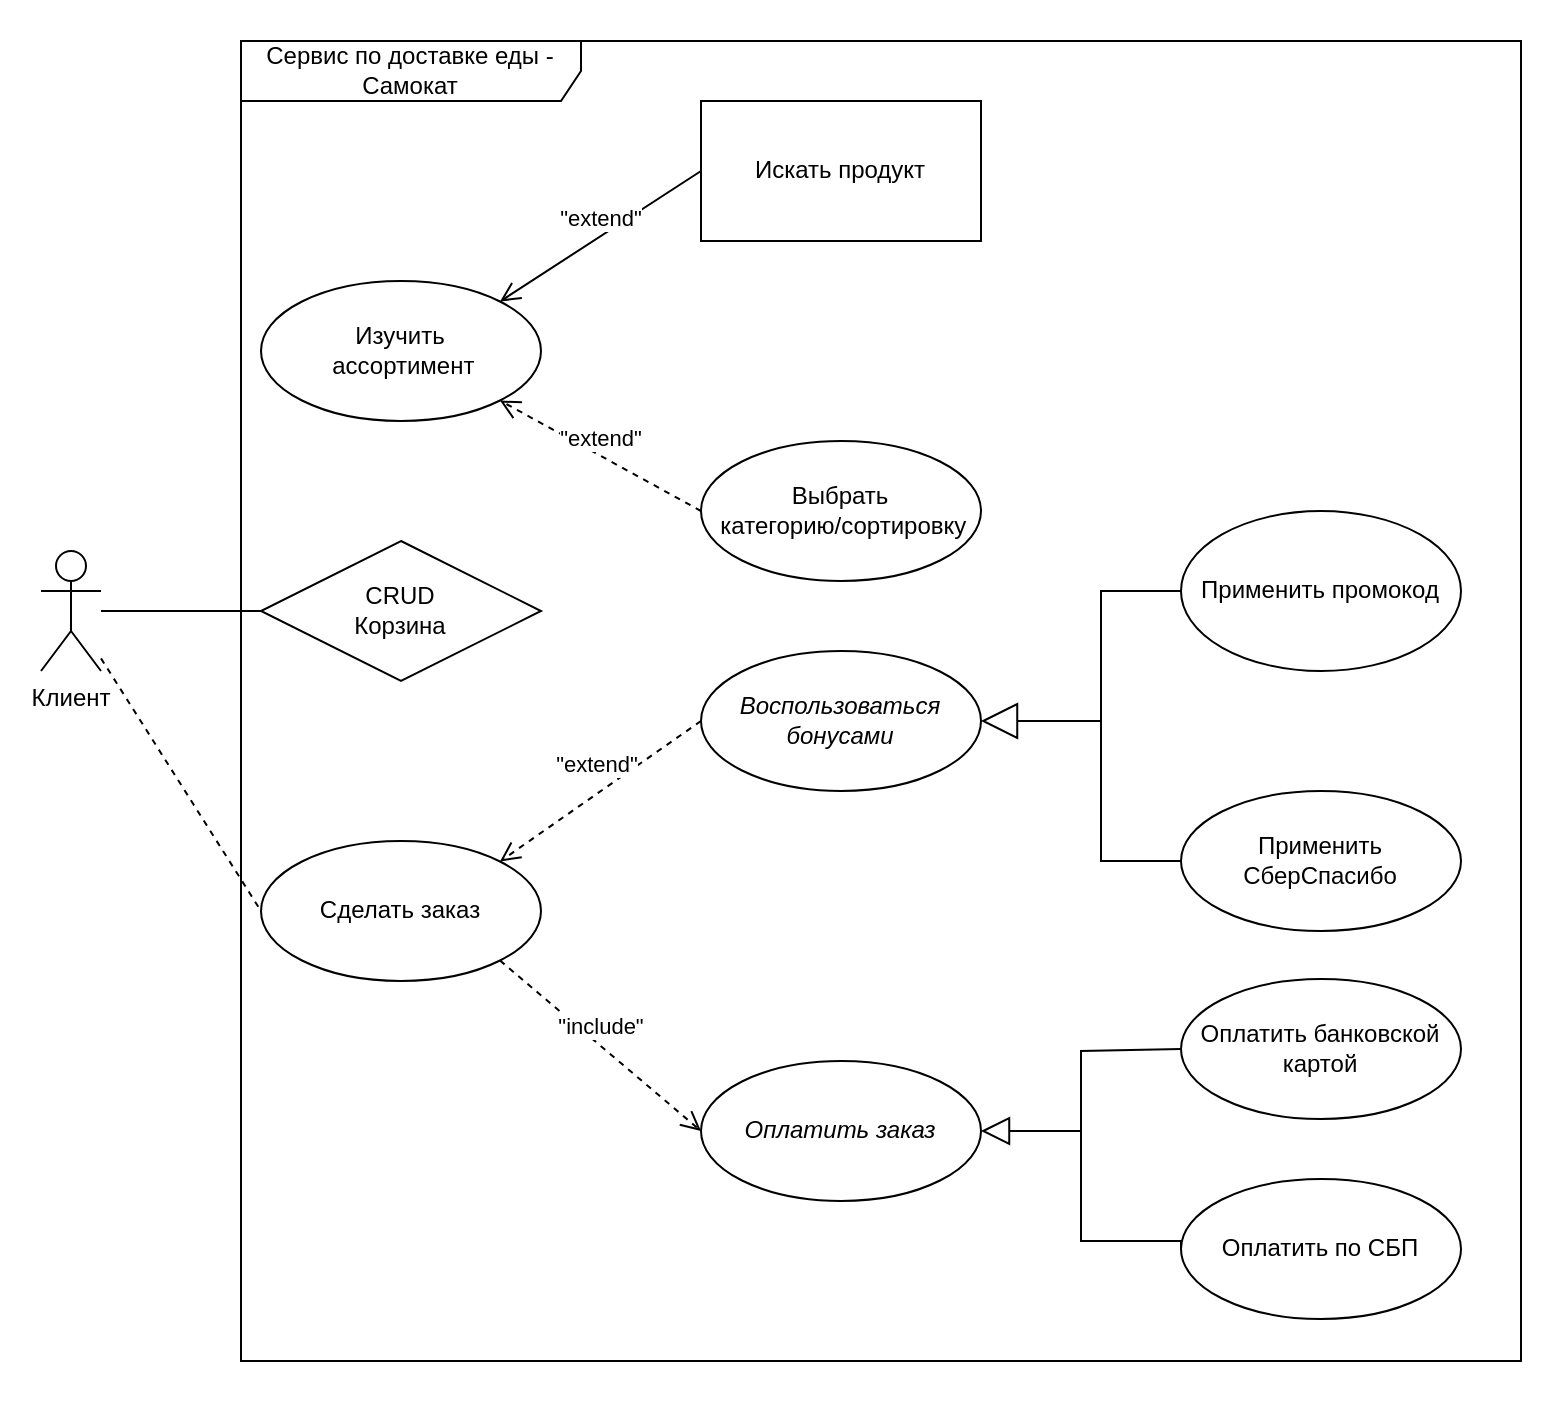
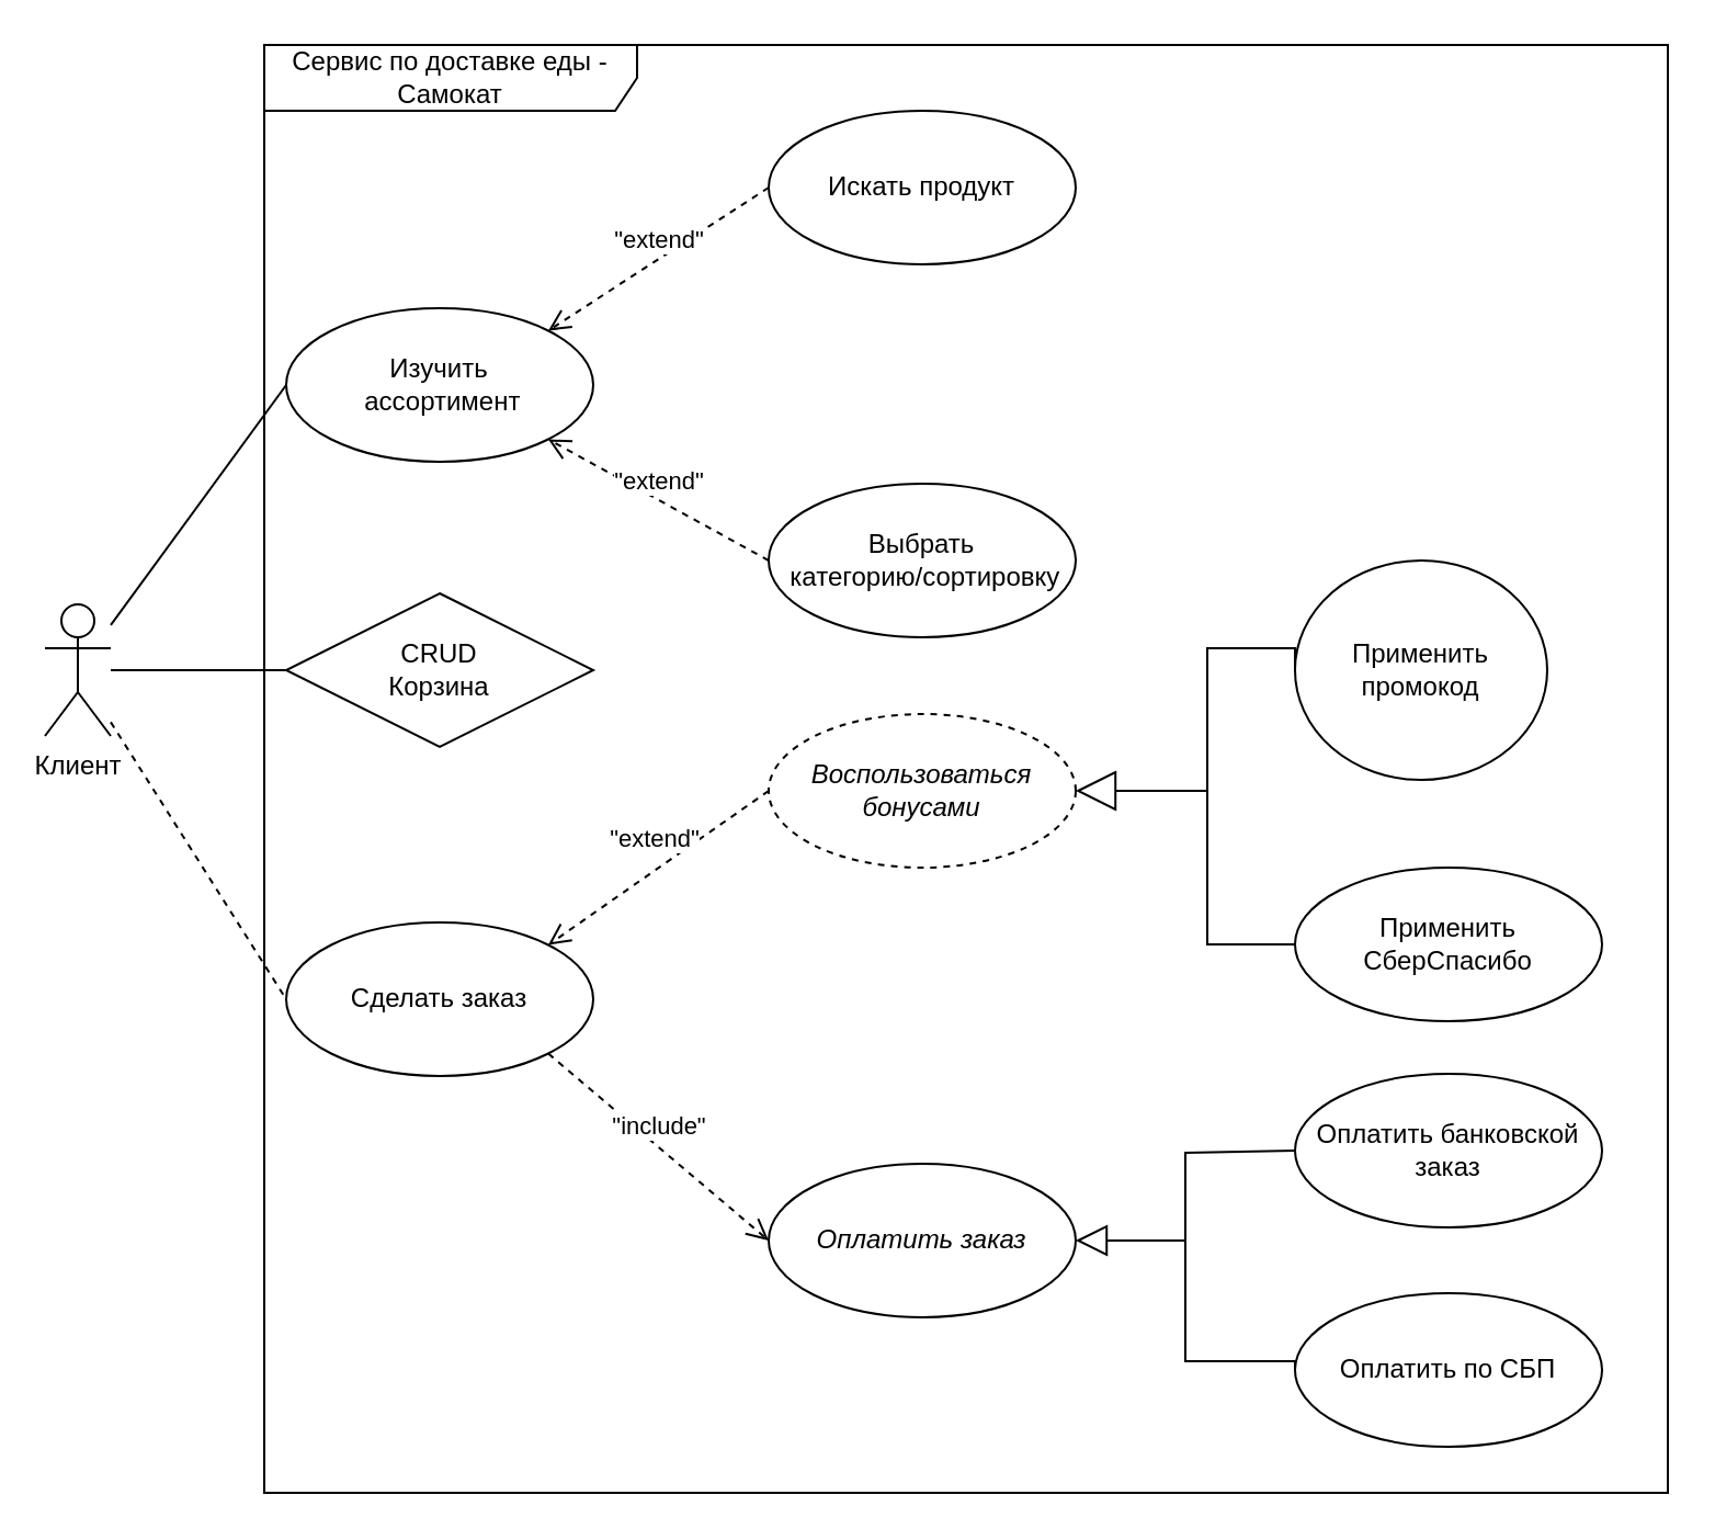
- <mxCell id="10" value="Искать продукт" style="whiteSpace=wrap;html=1;rounded=0;" vertex="1" parent="1"><mxGeometry x="350" y="50" width="140" height="70" as="geometry" /></mxCell>
+ <mxCell id="10" value="Искать продукт" style="ellipse;whiteSpace=wrap;html=1;" vertex="1" parent="1"><mxGeometry x="350" y="50" width="140" height="70" as="geometry" /></mxCell>
- <mxCell id="11" value="&quot;extend&quot;" style="html=1;verticalAlign=bottom;endArrow=open;dashed=0;endSize=8;curved=0;rounded=0;entryX=1;entryY=0;entryDx=0;entryDy=0;exitX=0;exitY=0.5;exitDx=0;exitDy=0;" edge="1" parent="1" source="10" target="3"><mxGeometry relative="1" as="geometry"><mxPoint x="392.5" y="64.5" as="sourcePoint" /><mxPoint x="317.5" y="64.5" as="targetPoint" /></mxGeometry></mxCell>
+ <mxCell id="11" value="&quot;extend&quot;" style="html=1;verticalAlign=bottom;endArrow=open;dashed=1;endSize=8;curved=0;rounded=0;entryX=1;entryY=0;entryDx=0;entryDy=0;exitX=0;exitY=0.5;exitDx=0;exitDy=0;" edge="1" parent="1" source="10" target="3"><mxGeometry relative="1" as="geometry"><mxPoint x="392.5" y="64.5" as="sourcePoint" /><mxPoint x="317.5" y="64.5" as="targetPoint" /></mxGeometry></mxCell>
+ <mxCell id="22" value="" style="endArrow=none;html=1;rounded=0;entryX=0;entryY=0.5;entryDx=0;entryDy=0;" edge="1" parent="1" source="21" target="3"><mxGeometry width="50" height="50" relative="1" as="geometry"><mxPoint x="370" y="450" as="sourcePoint" /><mxPoint x="420" y="400" as="targetPoint" /></mxGeometry></mxCell>
- <mxCell id="17" value="Применить промокод" style="ellipse;whiteSpace=wrap;html=1;" vertex="1" parent="1"><mxGeometry x="590" y="255" width="140" height="80" as="geometry" /></mxCell>
+ <mxCell id="17" value="Применить промокод" style="ellipse;whiteSpace=wrap;html=1;" vertex="1" parent="1"><mxGeometry x="590" y="255" width="115" height="100" as="geometry" /></mxCell>
- <mxCell id="8" value="&lt;i&gt;Воспользоваться бонусами&lt;/i&gt;" style="ellipse;whiteSpace=wrap;html=1;" vertex="1" parent="1"><mxGeometry x="350" y="325" width="140" height="70" as="geometry" /></mxCell>
+ <mxCell id="8" value="&lt;i&gt;Воспользоваться бонусами&lt;/i&gt;" style="ellipse;whiteSpace=wrap;html=1;dashed=1;" vertex="1" parent="1"><mxGeometry x="350" y="325" width="140" height="70" as="geometry" /></mxCell>
- <mxCell id="14" value="Оплатить банковской картой" style="ellipse;whiteSpace=wrap;html=1;" vertex="1" parent="1"><mxGeometry x="590" y="489" width="140" height="70" as="geometry" /></mxCell>
+ <mxCell id="14" value="Оплатить банковской заказ" style="ellipse;whiteSpace=wrap;html=1;" vertex="1" parent="1"><mxGeometry x="590" y="489" width="140" height="70" as="geometry" /></mxCell>
